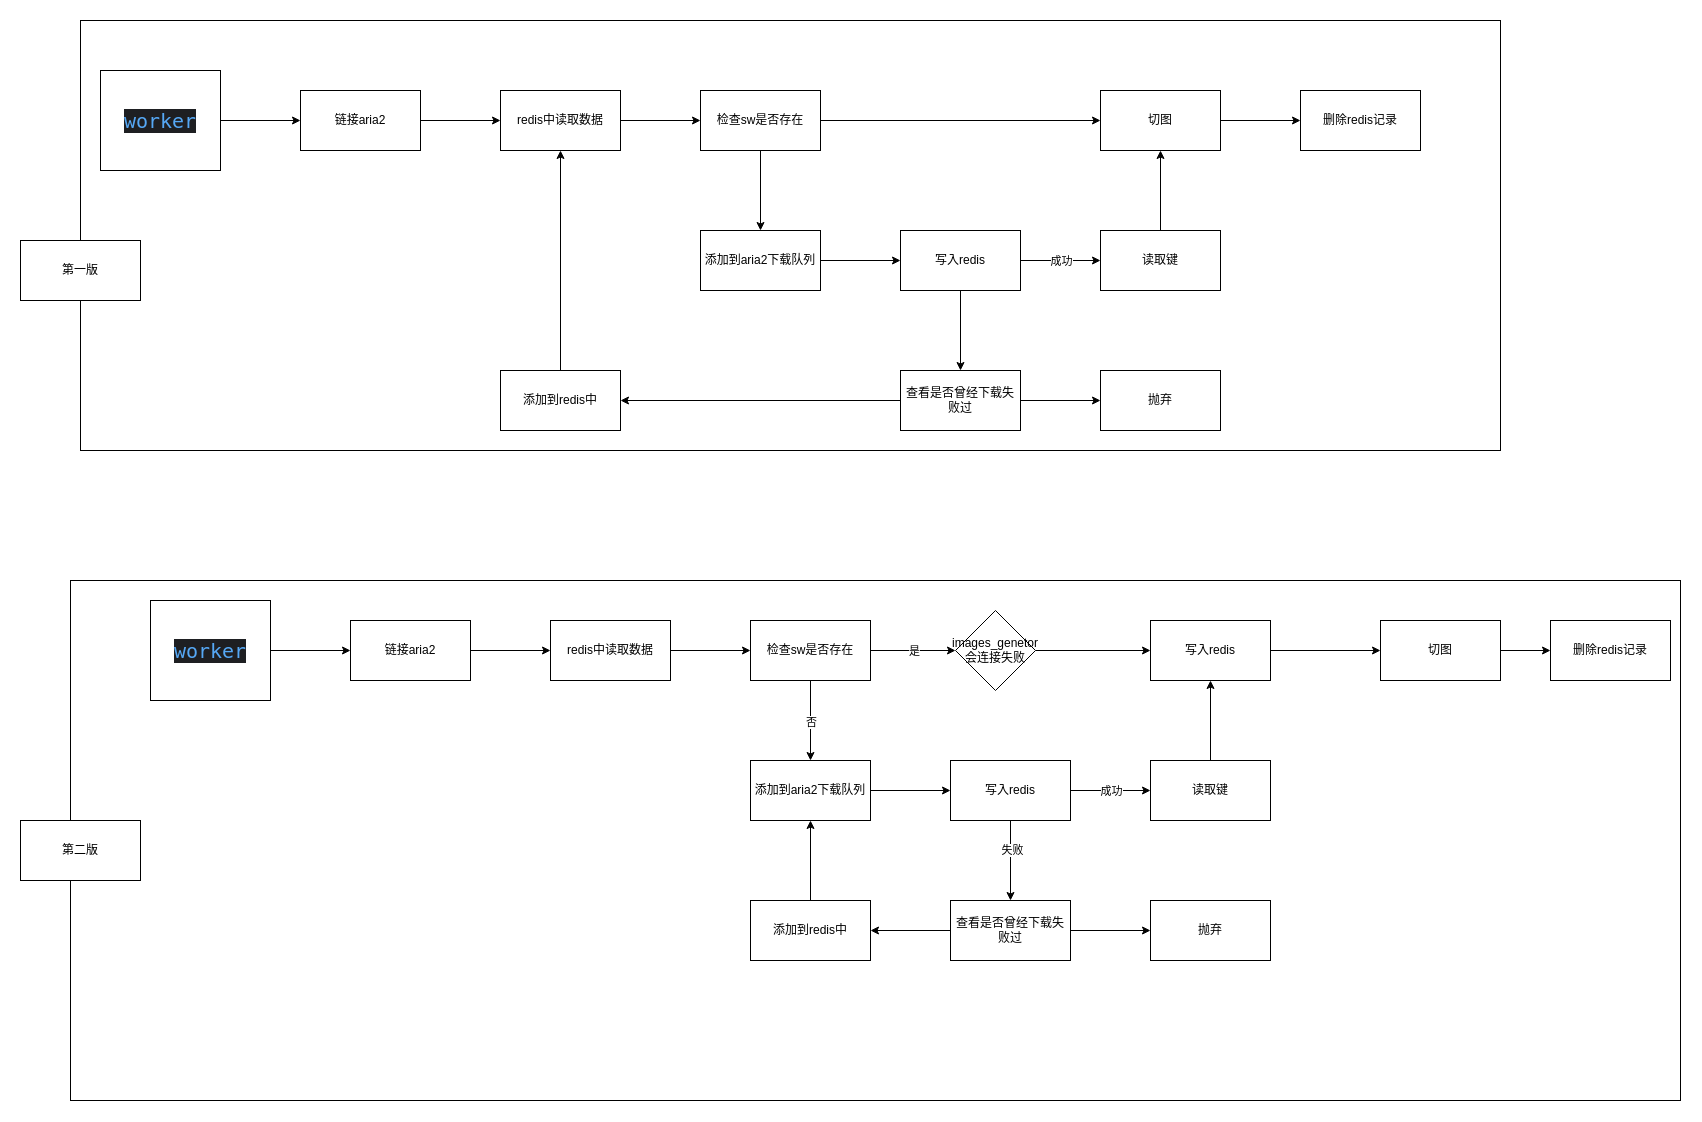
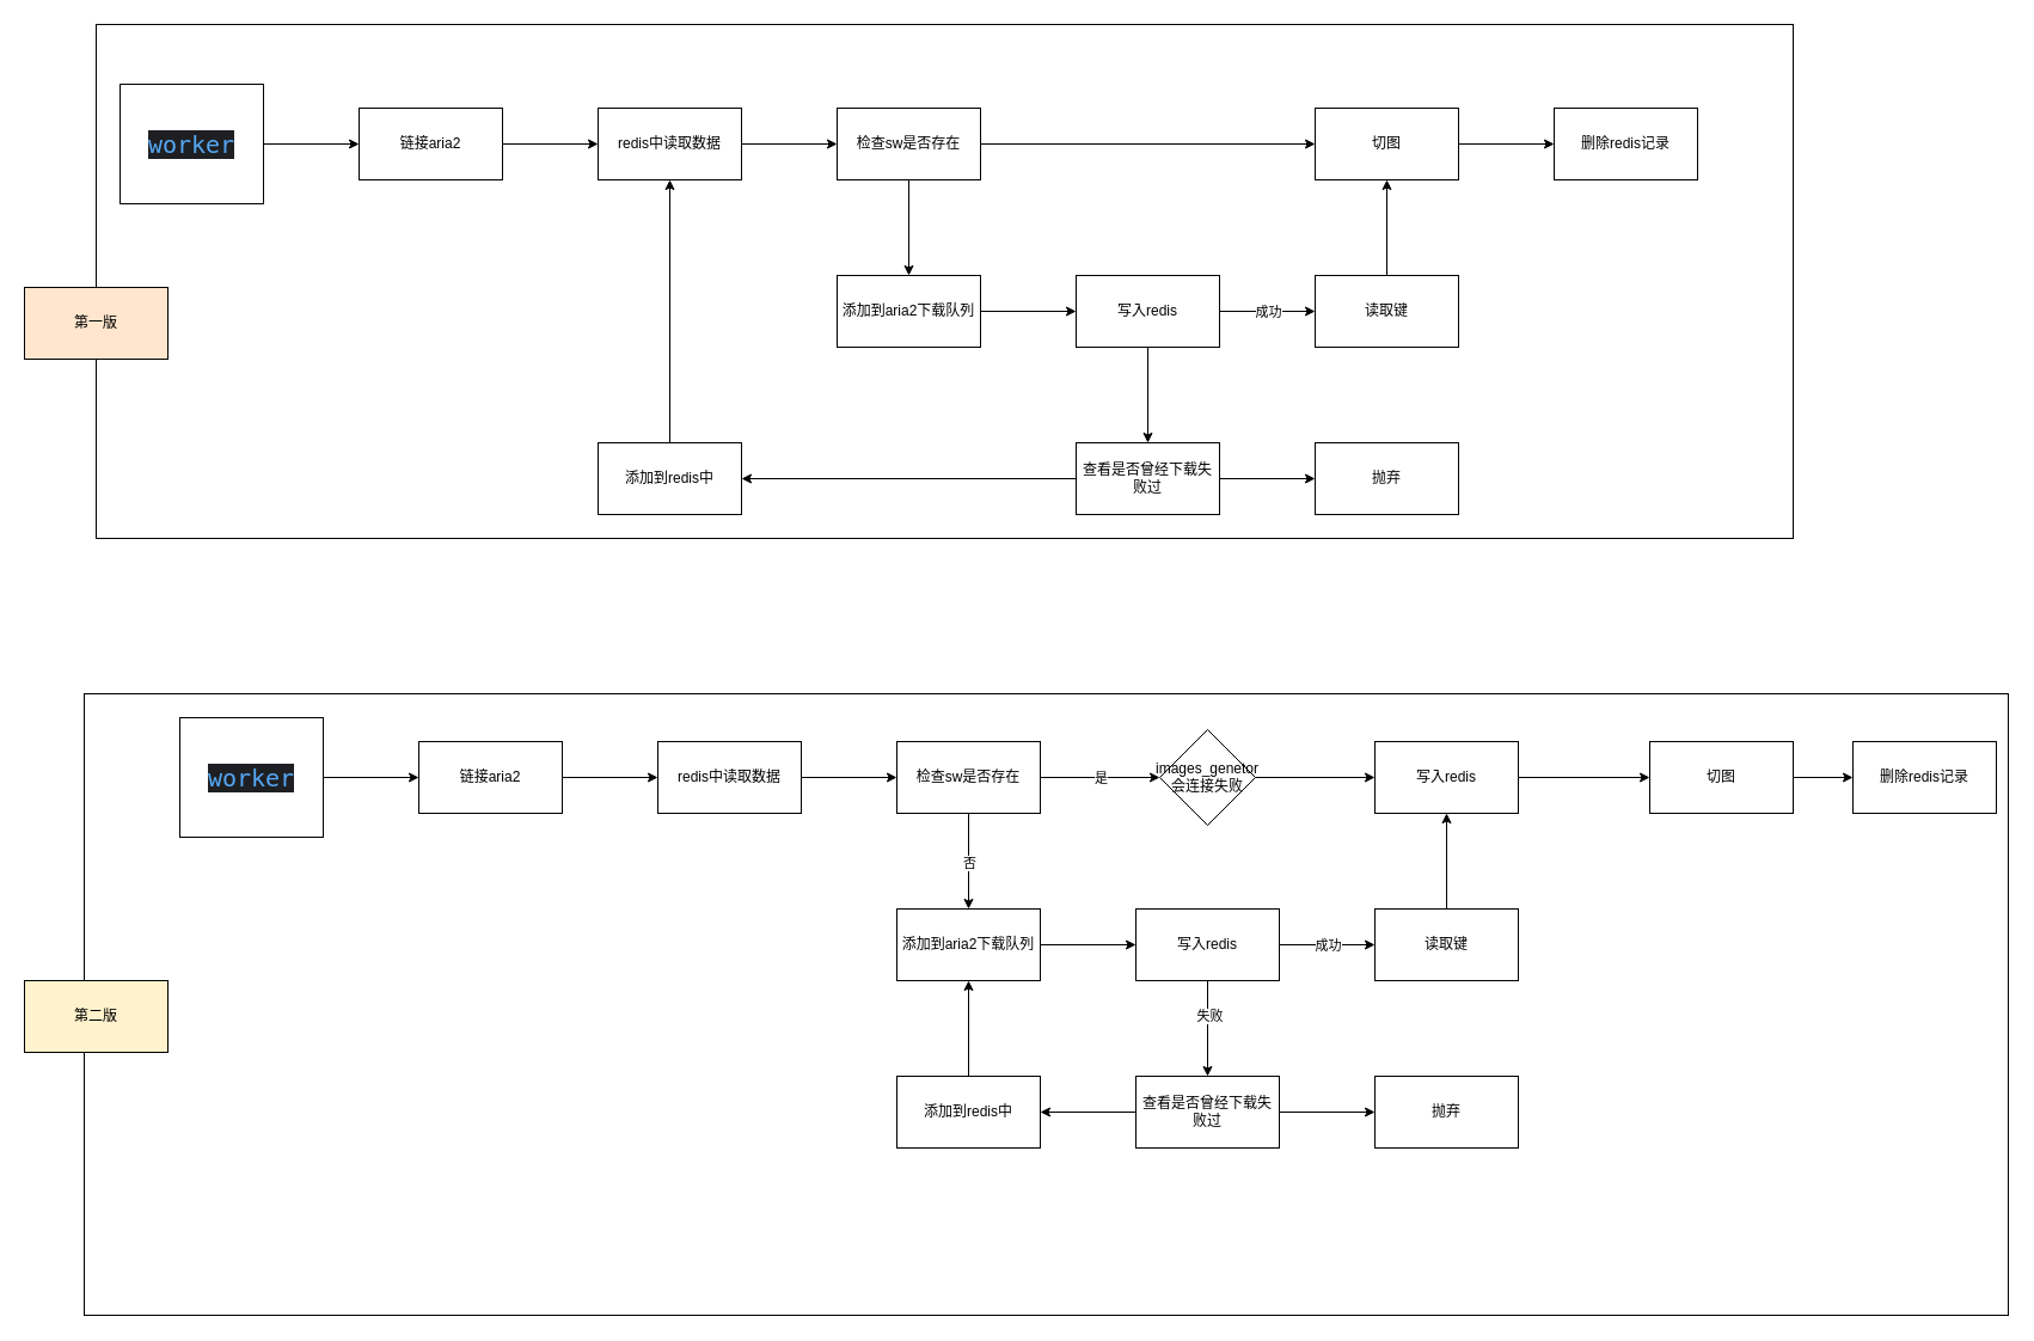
- <mxCell id="61" value="第一版" style="rounded=0;whiteSpace=wrap;html=1;" parent="1" vertex="1"><mxGeometry x="20" y="240" width="120" height="60" as="geometry" /></mxCell>
+ <mxCell id="61" value="第一版" style="rounded=0;whiteSpace=wrap;html=1;fillColor=#ffe6cc;" parent="1" vertex="1"><mxGeometry x="20" y="240" width="120" height="60" as="geometry" /></mxCell>
- <mxCell id="64" value="images_genetor&lt;br&gt;会连接失败" style="rhombus;whiteSpace=wrap;html=1;rounded=0;" vertex="1" parent="1"><mxGeometry x="955" y="610" width="80" height="80" as="geometry" /></mxCell>
+ <mxCell id="64" value="images_genetor&lt;br&gt;会连接失败" style="rhombus;whiteSpace=wrap;html=1;rounded=0;" vertex="1" parent="1"><mxGeometry x="970" y="610" width="80" height="80" as="geometry" /></mxCell>
- <mxCell id="62" value="第二版" style="rounded=0;whiteSpace=wrap;html=1;" parent="1" vertex="1"><mxGeometry x="20" y="820" width="120" height="60" as="geometry" /></mxCell>
+ <mxCell id="62" value="第二版" style="rounded=0;whiteSpace=wrap;html=1;fillColor=#fff2cc;" parent="1" vertex="1"><mxGeometry x="20" y="820" width="120" height="60" as="geometry" /></mxCell>
